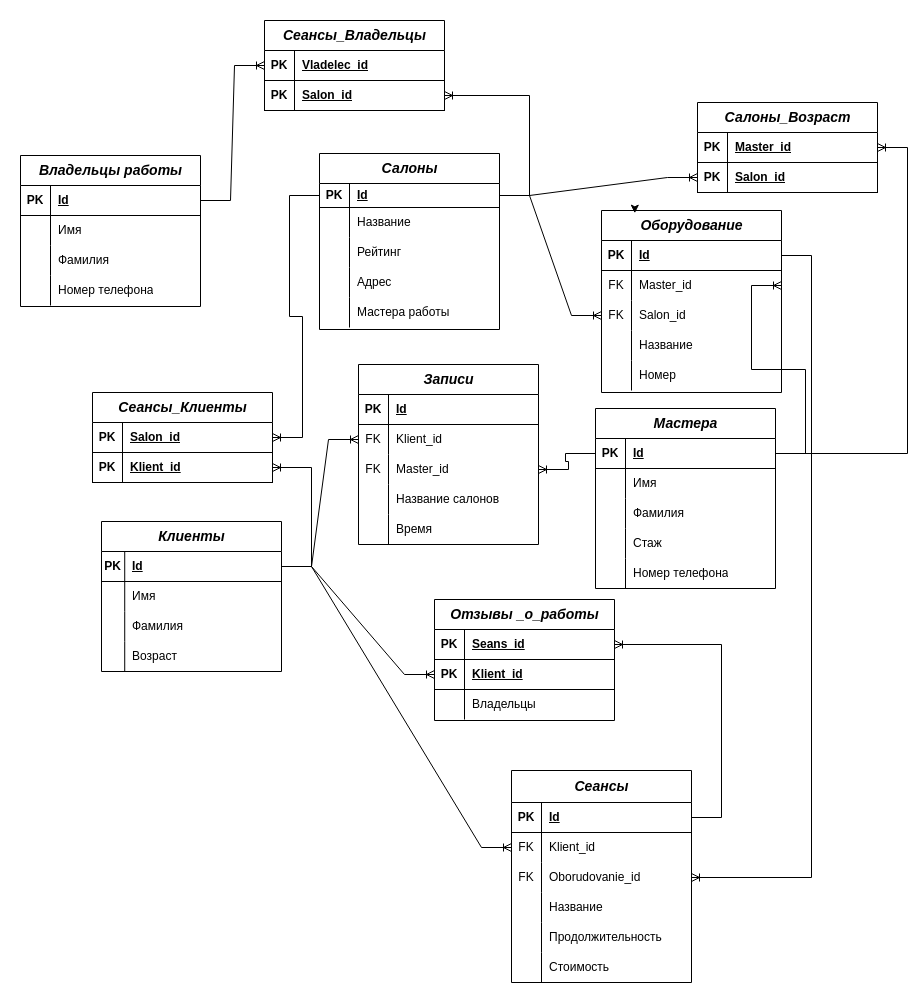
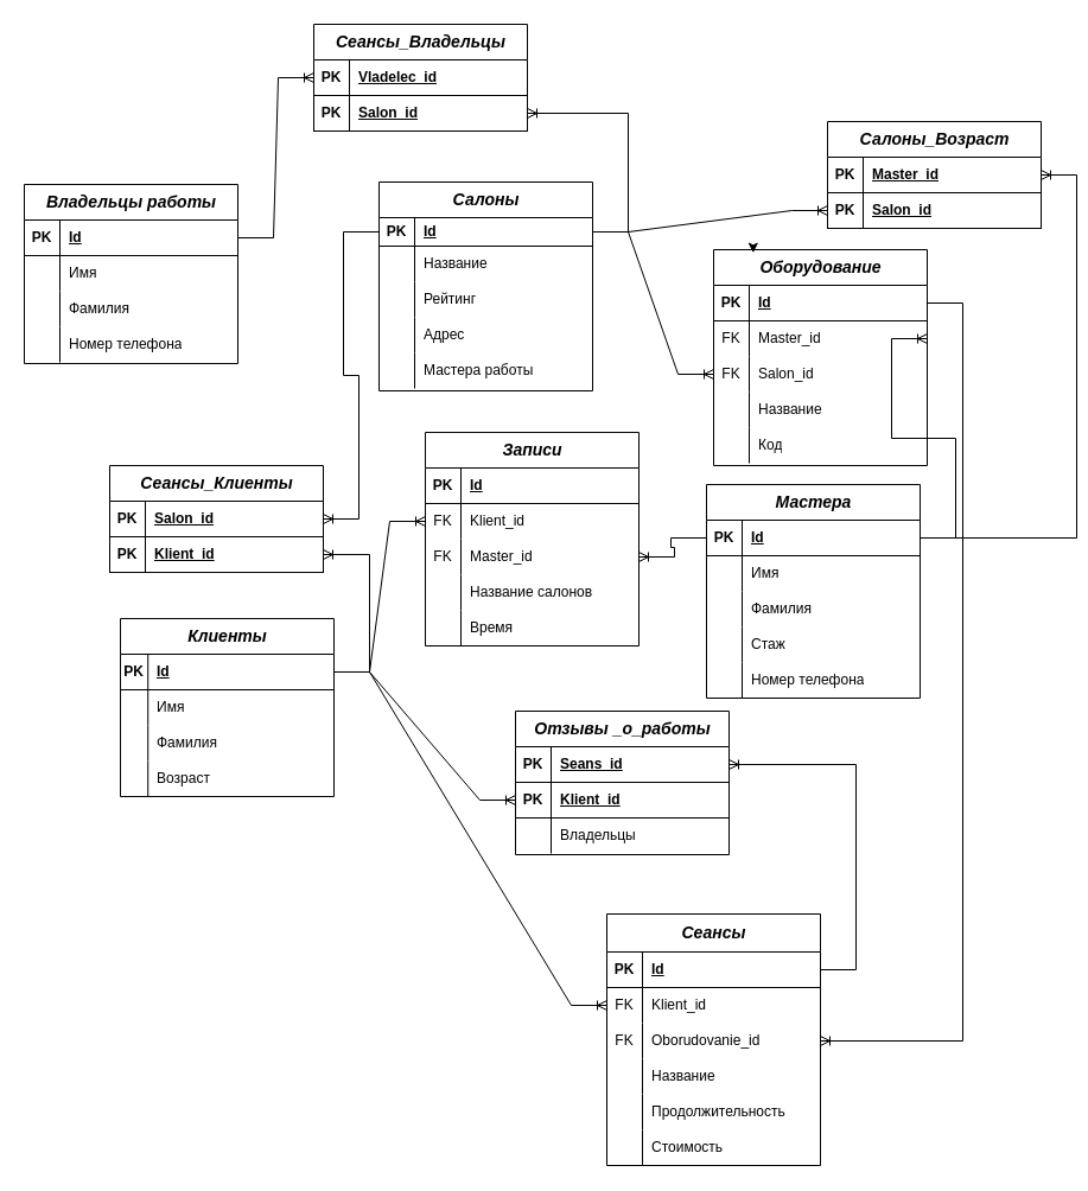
- <mxCell id="76" value="Номер" style="shape=partialRectangle;connectable=0;fillColor=none;top=0;left=0;bottom=0;right=0;align=left;spacingLeft=6;overflow=hidden;whiteSpace=wrap;html=1;" parent="74" vertex="1"><mxGeometry x="30" width="150" height="30" as="geometry"><mxRectangle width="150" height="30" as="alternateBounds" /></mxGeometry></mxCell>
+ <mxCell id="76" value="Код" style="shape=partialRectangle;connectable=0;fillColor=none;top=0;left=0;bottom=0;right=0;align=left;spacingLeft=6;overflow=hidden;whiteSpace=wrap;html=1;" parent="74" vertex="1"><mxGeometry x="30" width="150" height="30" as="geometry"><mxRectangle width="150" height="30" as="alternateBounds" /></mxGeometry></mxCell>
